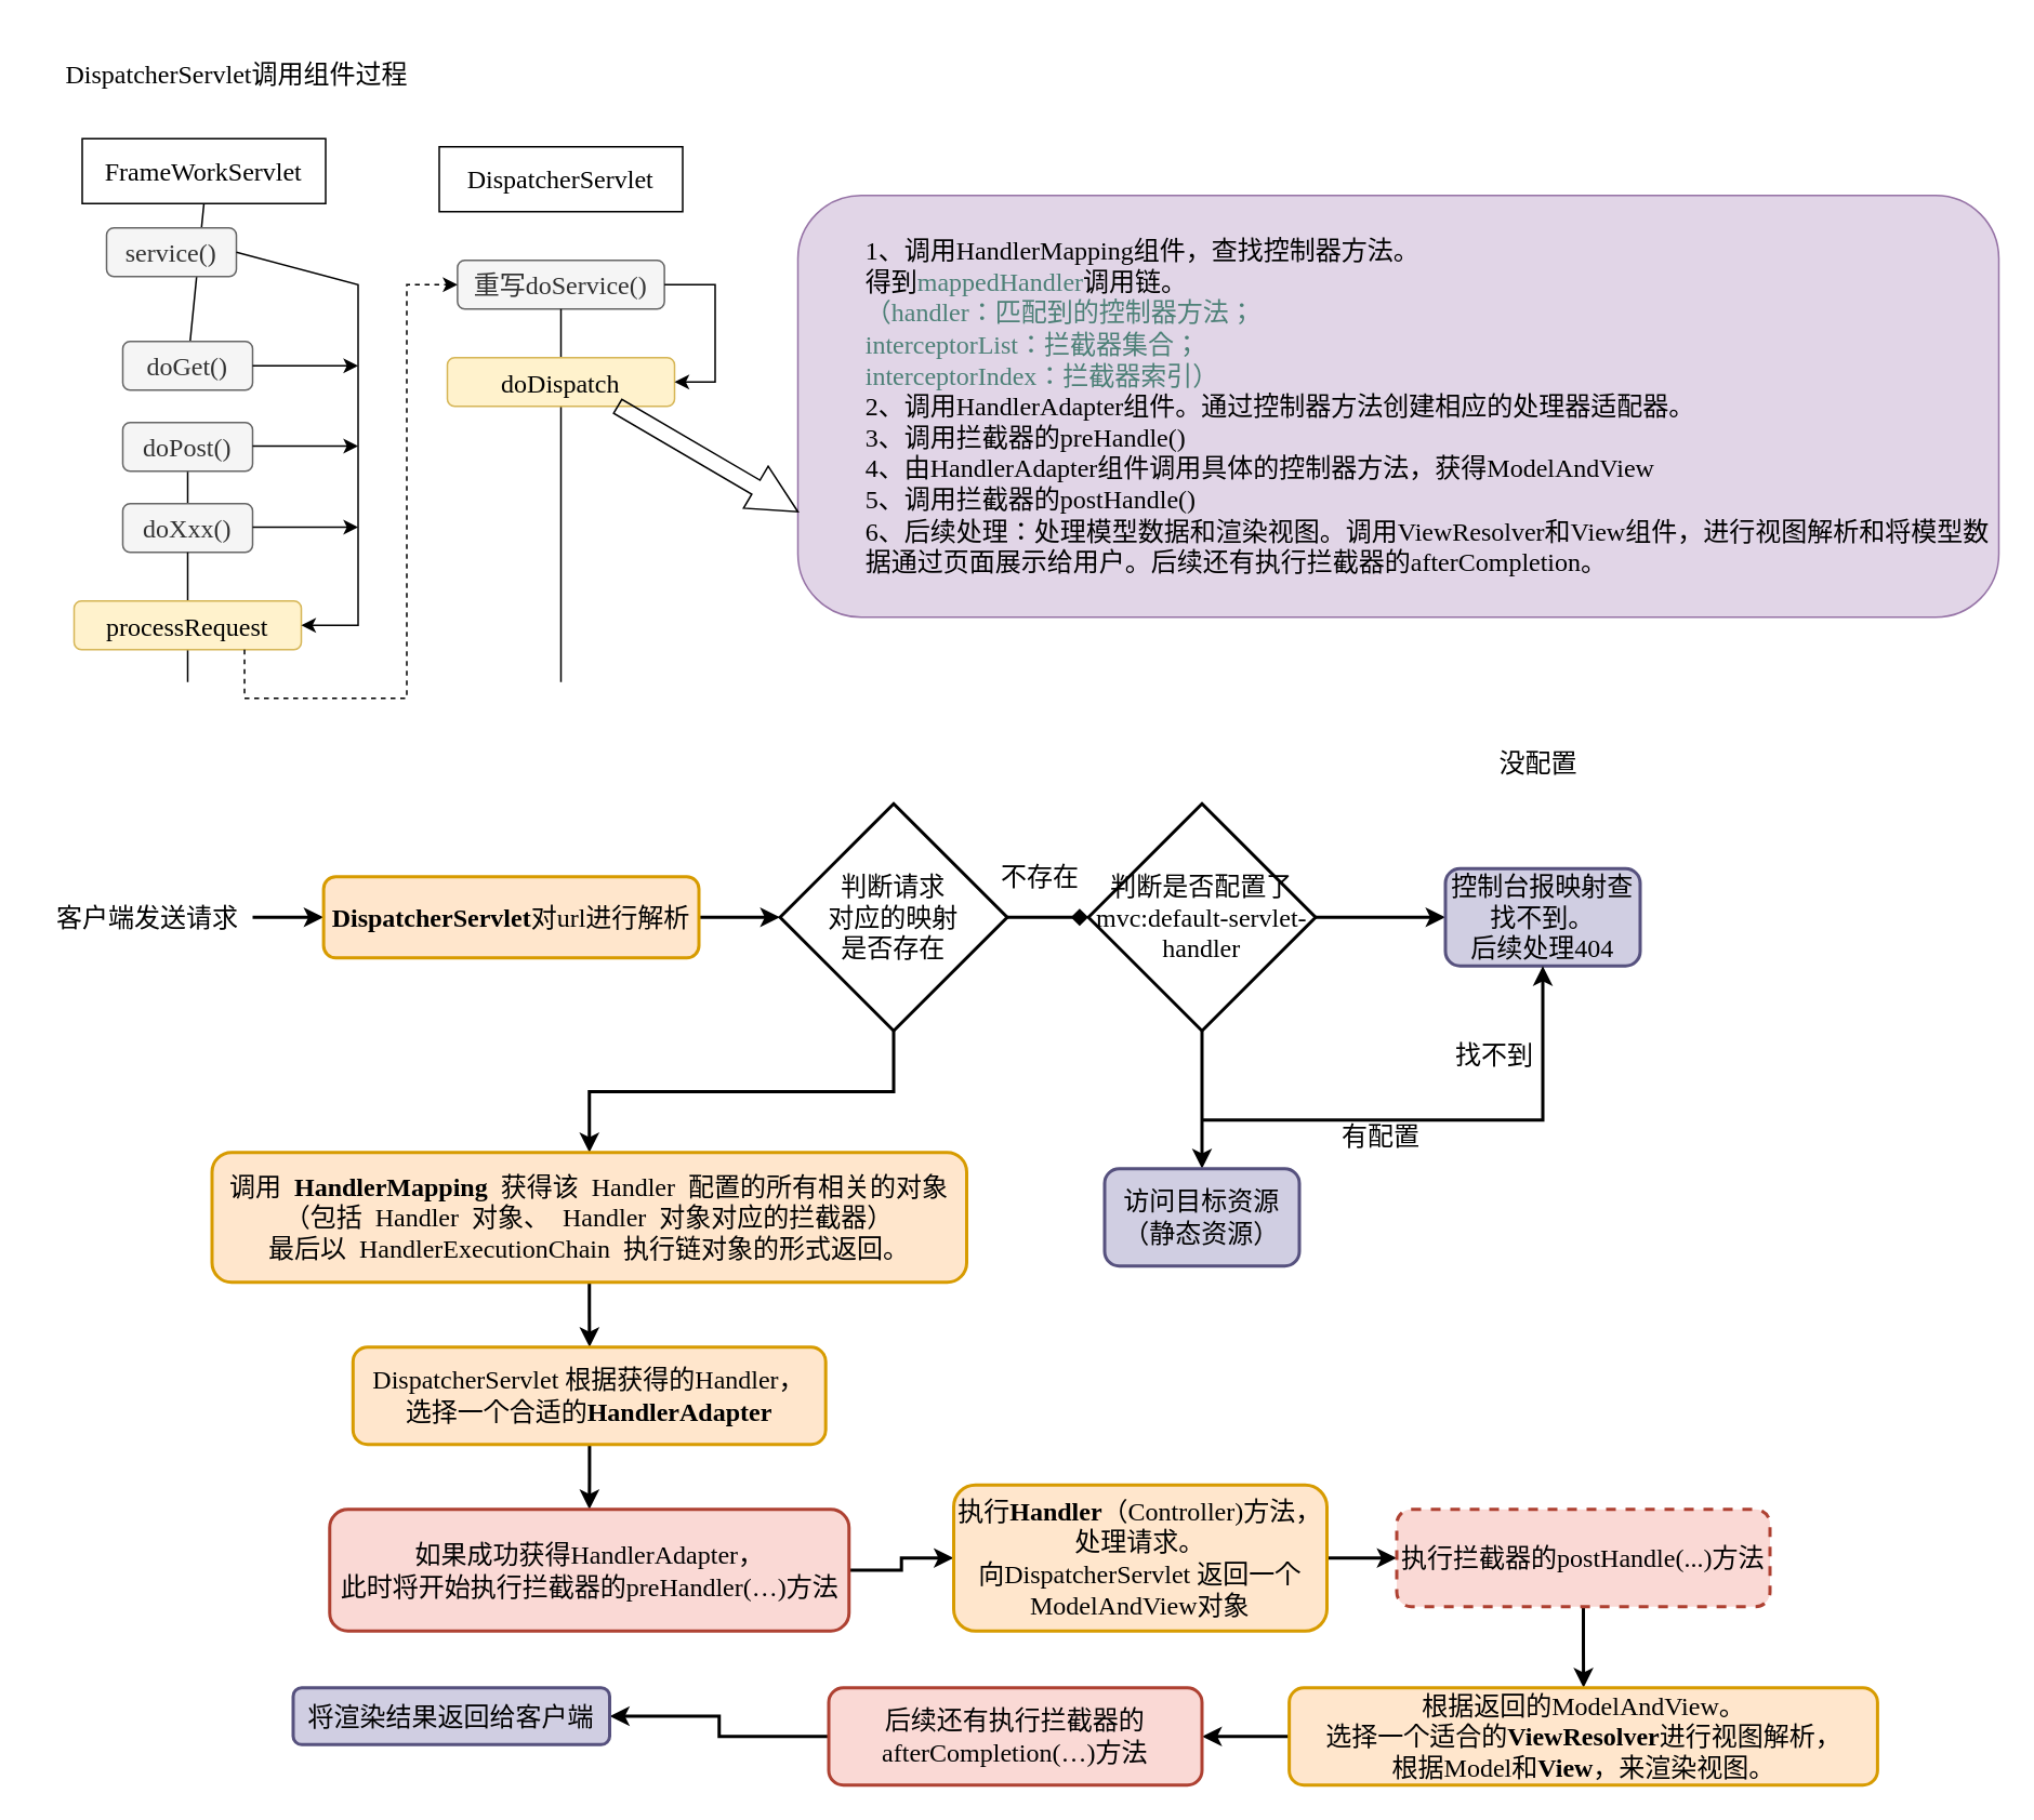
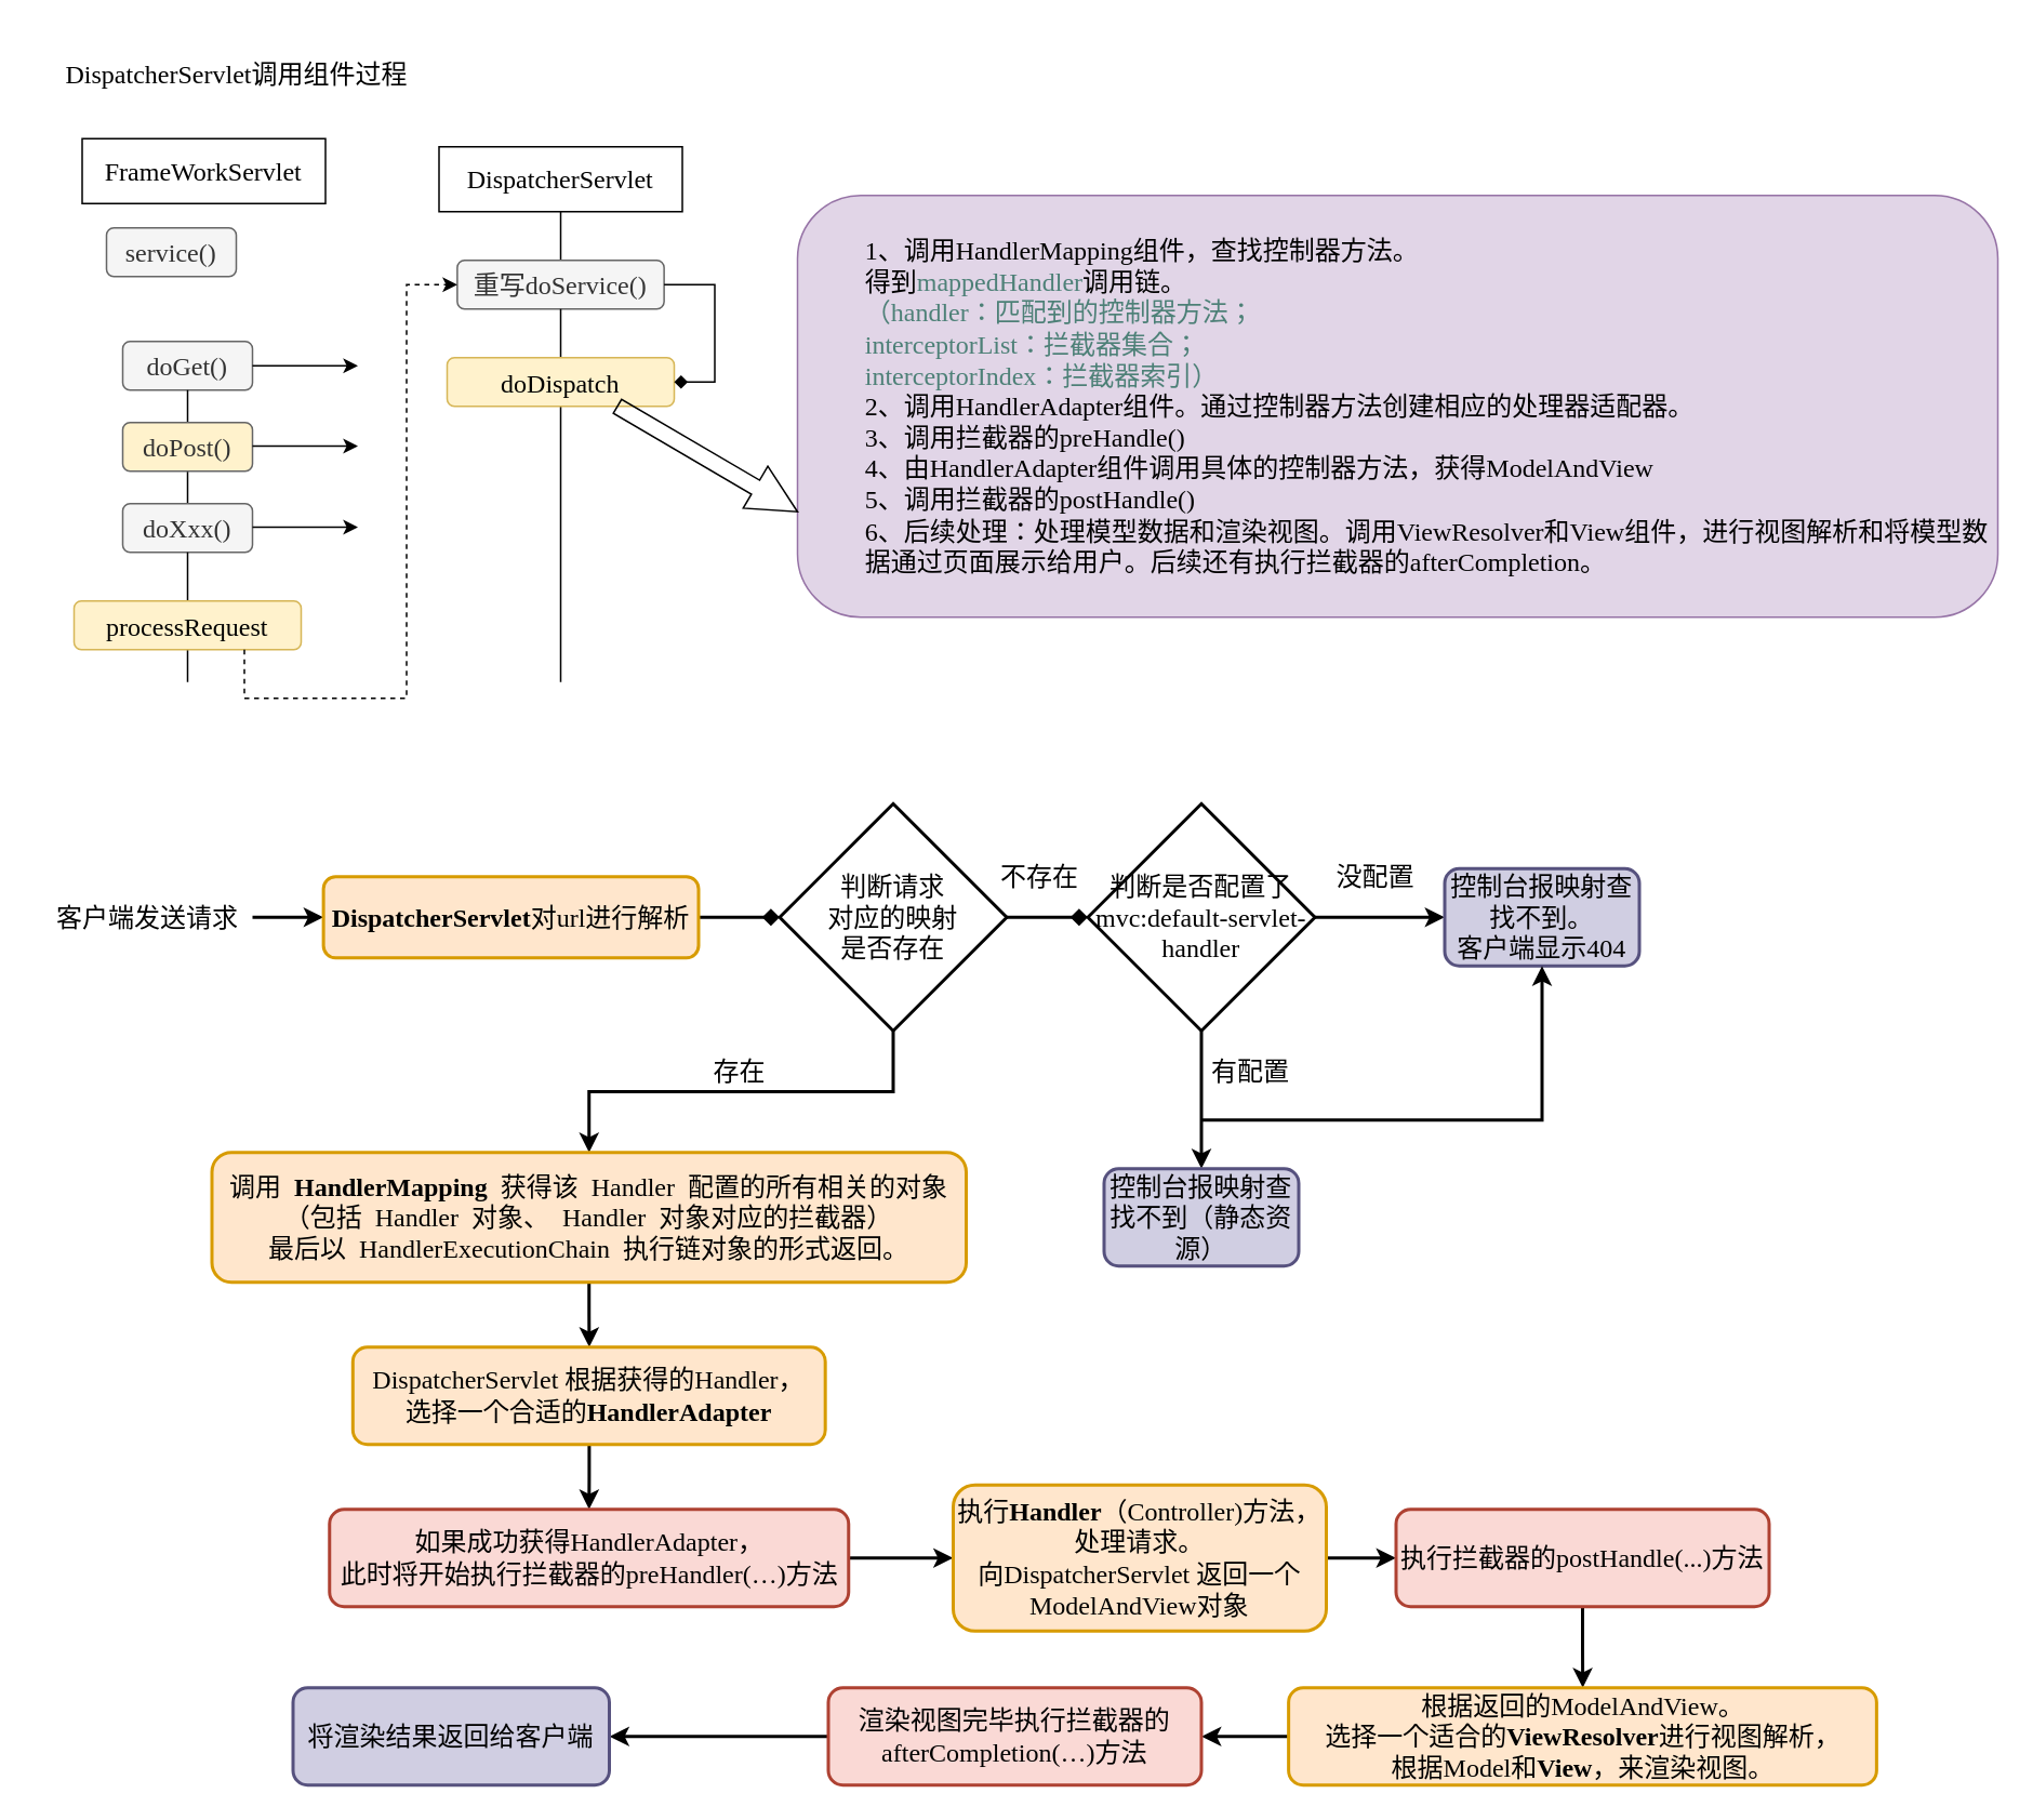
+ <mxCell id="17" value="" style="endArrow=none;html=1;rounded=0;fontFamily=Comic Sans MS;fontSize=16;entryX=0.5;entryY=1;entryDx=0;entryDy=0;startArrow=none;" edge="1" parent="1" source="18" target="4"><mxGeometry width="50" height="50" relative="1" as="geometry"><mxPoint x="345" y="420" as="sourcePoint" /><mxPoint x="430" y="220" as="targetPoint" /></mxGeometry></mxCell>
- <mxCell id="5" value="" style="endArrow=none;html=1;rounded=0;fontFamily=Comic Sans MS;fontSize=16;entryX=0.5;entryY=1;entryDx=0;entryDy=0;startArrow=none;" edge="1" parent="1" source="7" target="3"><mxGeometry width="50" height="50" relative="1" as="geometry"><mxPoint x="115" y="340" as="sourcePoint" /><mxPoint x="430" y="320" as="targetPoint" /></mxGeometry></mxCell>
- <mxCell id="22" value="" style="endArrow=classic;html=1;rounded=0;fontFamily=Comic Sans MS;fontSize=16;exitX=1;exitY=0.5;exitDx=0;exitDy=0;entryX=1;entryY=0.5;entryDx=0;entryDy=0;" edge="1" parent="1" source="18" target="21"><mxGeometry width="50" height="50" relative="1" as="geometry"><mxPoint x="380" y="260" as="sourcePoint" /><mxPoint x="430" y="210" as="targetPoint" /><Array as="points"><mxPoint x="440" y="175" /><mxPoint x="440" y="235" /></Array></mxGeometry></mxCell>
+ <mxCell id="22" value="" style="endArrow=diamond;html=1;rounded=0;fontFamily=Comic Sans MS;fontSize=16;exitX=1;exitY=0.5;exitDx=0;exitDy=0;entryX=1;entryY=0.5;entryDx=0;entryDy=0;" edge="1" parent="1" source="18" target="21"><mxGeometry width="50" height="50" relative="1" as="geometry"><mxPoint x="380" y="260" as="sourcePoint" /><mxPoint x="430" y="210" as="targetPoint" /><Array as="points"><mxPoint x="440" y="175" /><mxPoint x="440" y="235" /></Array></mxGeometry></mxCell>
- <mxCell id="13" value="" style="endArrow=classic;html=1;rounded=0;fontFamily=Comic Sans MS;fontSize=16;exitX=1;exitY=0.5;exitDx=0;exitDy=0;entryX=1;entryY=0.5;entryDx=0;entryDy=0;" edge="1" parent="1" source="6" target="12"><mxGeometry width="50" height="50" relative="1" as="geometry"><mxPoint x="380" y="270" as="sourcePoint" /><mxPoint x="430" y="220" as="targetPoint" /><Array as="points"><mxPoint x="220" y="175" /><mxPoint x="220" y="385" /></Array></mxGeometry></mxCell>
- <mxCell id="9" value="doPost()" style="rounded=1;whiteSpace=wrap;html=1;fontFamily=Comic Sans MS;fontSize=16;fillColor=#f5f5f5;fontColor=#333333;strokeColor=#666666;" vertex="1" parent="1"><mxGeometry x="75" y="260" width="80" height="30" as="geometry" /></mxCell>
+ <mxCell id="9" value="doPost()" style="rounded=1;whiteSpace=wrap;html=1;fontFamily=Comic Sans MS;fontSize=16;fillColor=#fff2cc;fontColor=#333333;strokeColor=#666666;" vertex="1" parent="1"><mxGeometry x="75" y="260" width="80" height="30" as="geometry" /></mxCell>
- <mxCell id="8" value="" style="endArrow=none;html=1;rounded=0;fontFamily=Comic Sans MS;fontSize=16;startArrow=none;" edge="1" parent="1" source="10" target="9"><mxGeometry width="50" height="50" relative="1" as="geometry"><mxPoint x="115" y="420" as="sourcePoint" /><mxPoint x="115" y="130" as="targetPoint" /></mxGeometry></mxCell>
+ <mxCell id="8" value="" style="endArrow=none;html=1;rounded=0;fontFamily=Comic Sans MS;fontSize=16;entryX=0.5;entryY=1;entryDx=0;entryDy=0;startArrow=none;" edge="1" parent="1" source="10" target="7"><mxGeometry width="50" height="50" relative="1" as="geometry"><mxPoint x="115" y="420" as="sourcePoint" /><mxPoint x="115" y="130" as="targetPoint" /></mxGeometry></mxCell>
- <mxCell id="38" value="没配置" style="text;html=1;align=center;verticalAlign=middle;resizable=0;points=[];autosize=1;strokeColor=none;fillColor=none;fontSize=16;fontFamily=Times New Roman;fontColor=#000000;" vertex="1" parent="1"><mxGeometry x="917" y="460" width="60" height="20" as="geometry" /></mxCell>
+ <mxCell id="38" value="没配置" style="text;html=1;align=center;verticalAlign=middle;resizable=0;points=[];autosize=1;strokeColor=none;fillColor=none;fontSize=16;fontFamily=Times New Roman;fontColor=#000000;" vertex="1" parent="1"><mxGeometry x="817" y="530" width="60" height="20" as="geometry" /></mxCell>
- <mxCell id="28" value="" style="edgeStyle=orthogonalEdgeStyle;rounded=0;orthogonalLoop=1;jettySize=auto;html=1;fontFamily=Times New Roman;fontSize=16;fontColor=#000000;startArrow=none;startFill=0;endArrow=classic;endFill=1;strokeWidth=2;" edge="1" parent="1" source="29" target="32"><mxGeometry relative="1" as="geometry" /></mxCell>
+ <mxCell id="28" value="" style="edgeStyle=orthogonalEdgeStyle;rounded=0;orthogonalLoop=1;jettySize=auto;html=1;fontFamily=Times New Roman;fontSize=16;fontColor=#000000;startArrow=none;startFill=0;endArrow=diamond;endFill=1;strokeWidth=2;" edge="1" parent="1" source="29" target="32"><mxGeometry relative="1" as="geometry" /></mxCell>
- <mxCell id="37" value="控制台报映射查找不到。&lt;br&gt;后续处理404" style="whiteSpace=wrap;html=1;rounded=1;fontFamily=Times New Roman;fontSize=16;strokeWidth=2;fillColor=#d0cee2;strokeColor=#56517e;" vertex="1" parent="1"><mxGeometry x="890" y="535" width="120" height="60" as="geometry" /></mxCell>
+ <mxCell id="37" value="控制台报映射查找不到。&lt;br&gt;客户端显示404" style="whiteSpace=wrap;html=1;rounded=1;fontFamily=Times New Roman;fontSize=16;strokeWidth=2;fillColor=#d0cee2;strokeColor=#56517e;" vertex="1" parent="1"><mxGeometry x="890" y="535" width="120" height="60" as="geometry" /></mxCell>
- <mxCell id="42" value="找不到" style="text;html=1;align=center;verticalAlign=middle;resizable=0;points=[];autosize=1;strokeColor=none;fillColor=none;fontSize=16;fontFamily=Times New Roman;fontColor=#000000;" vertex="1" parent="1"><mxGeometry x="890" y="640" width="60" height="20" as="geometry" /></mxCell>
+ <mxCell id="45" value="存在" style="text;html=1;align=center;verticalAlign=middle;resizable=0;points=[];autosize=1;strokeColor=none;fillColor=none;fontSize=16;fontFamily=Times New Roman;fontColor=#000000;" vertex="1" parent="1"><mxGeometry x="430" y="650" width="50" height="20" as="geometry" /></mxCell>
- <mxCell id="40" value="有配置" style="text;html=1;align=center;verticalAlign=middle;resizable=0;points=[];autosize=1;strokeColor=none;fillColor=none;fontSize=16;fontFamily=Times New Roman;fontColor=#000000;" vertex="1" parent="1"><mxGeometry x="820" y="690" width="60" height="20" as="geometry" /></mxCell>
+ <mxCell id="40" value="有配置" style="text;html=1;align=center;verticalAlign=middle;resizable=0;points=[];autosize=1;strokeColor=none;fillColor=none;fontSize=16;fontFamily=Times New Roman;fontColor=#000000;" vertex="1" parent="1"><mxGeometry x="740" y="650" width="60" height="20" as="geometry" /></mxCell>
- <mxCell id="39" value="访问目标资源（静态资源）" style="whiteSpace=wrap;html=1;rounded=1;fontFamily=Times New Roman;fontSize=16;strokeWidth=2;fillColor=#d0cee2;strokeColor=#56517e;" vertex="1" parent="1"><mxGeometry x="680" y="720" width="120" height="60" as="geometry" /></mxCell>
+ <mxCell id="39" value="控制台报映射查找不到（静态资源）" style="whiteSpace=wrap;html=1;rounded=1;fontFamily=Times New Roman;fontSize=16;strokeWidth=2;fillColor=#d0cee2;strokeColor=#56517e;" vertex="1" parent="1"><mxGeometry x="680" y="720" width="120" height="60" as="geometry" /></mxCell>
- <mxCell id="53" value="执行拦截器的postHandle(...)方法" style="whiteSpace=wrap;html=1;rounded=1;fontFamily=Times New Roman;fontSize=16;fontColor=rgba(0, 0, 0, 1);strokeWidth=2;strokeColor=#ae4132;fillColor=#fad9d5;dashed=1;" vertex="1" parent="1"><mxGeometry x="860" y="930" width="230" height="60" as="geometry" /></mxCell>
+ <mxCell id="53" value="执行拦截器的postHandle(...)方法" style="whiteSpace=wrap;html=1;rounded=1;fontFamily=Times New Roman;fontSize=16;fontColor=rgba(0, 0, 0, 1);strokeWidth=2;strokeColor=#ae4132;fillColor=#fad9d5;" vertex="1" parent="1"><mxGeometry x="860" y="930" width="230" height="60" as="geometry" /></mxCell>
- <mxCell id="49" value="如果成功获得HandlerAdapter，&lt;br&gt;此时将开始执行拦截器的preHandler(…)方法" style="rounded=1;whiteSpace=wrap;html=1;fontFamily=Times New Roman;fontSize=16;strokeWidth=2;align=center;fillColor=#fad9d5;strokeColor=#ae4132;" vertex="1" parent="1"><mxGeometry x="202.5" y="930" width="320" height="75" as="geometry" /></mxCell>
+ <mxCell id="49" value="如果成功获得HandlerAdapter，&lt;br&gt;此时将开始执行拦截器的preHandler(…)方法" style="rounded=1;whiteSpace=wrap;html=1;fontFamily=Times New Roman;fontSize=16;strokeWidth=2;align=center;fillColor=#fad9d5;strokeColor=#ae4132;" vertex="1" parent="1"><mxGeometry x="202.5" y="930" width="320" height="60" as="geometry" /></mxCell>
- <mxCell id="58" value="将渲染结果返回给客户端" style="whiteSpace=wrap;html=1;rounded=1;fontFamily=Times New Roman;fontSize=16;strokeWidth=2;fillColor=#d0cee2;strokeColor=#56517e;" vertex="1" parent="1"><mxGeometry x="180" y="1040" width="195" height="35" as="geometry" /></mxCell>
+ <mxCell id="58" value="将渲染结果返回给客户端" style="whiteSpace=wrap;html=1;rounded=1;fontFamily=Times New Roman;fontSize=16;strokeWidth=2;fillColor=#d0cee2;strokeColor=#56517e;" vertex="1" parent="1"><mxGeometry x="180" y="1040" width="195" height="60" as="geometry" /></mxCell>
- <mxCell id="57" value="后续还有执行拦截器的afterCompletion(…)方法" style="whiteSpace=wrap;html=1;rounded=1;fontFamily=Times New Roman;fontSize=16;fontColor=rgba(0, 0, 0, 1);strokeWidth=2;strokeColor=#ae4132;fillColor=#fad9d5;" vertex="1" parent="1"><mxGeometry x="510" y="1040" width="230" height="60" as="geometry" /></mxCell>
+ <mxCell id="57" value="渲染视图完毕执行拦截器的afterCompletion(…)方法" style="whiteSpace=wrap;html=1;rounded=1;fontFamily=Times New Roman;fontSize=16;fontColor=rgba(0, 0, 0, 1);strokeWidth=2;strokeColor=#ae4132;fillColor=#fad9d5;" vertex="1" parent="1"><mxGeometry x="510" y="1040" width="230" height="60" as="geometry" /></mxCell>
